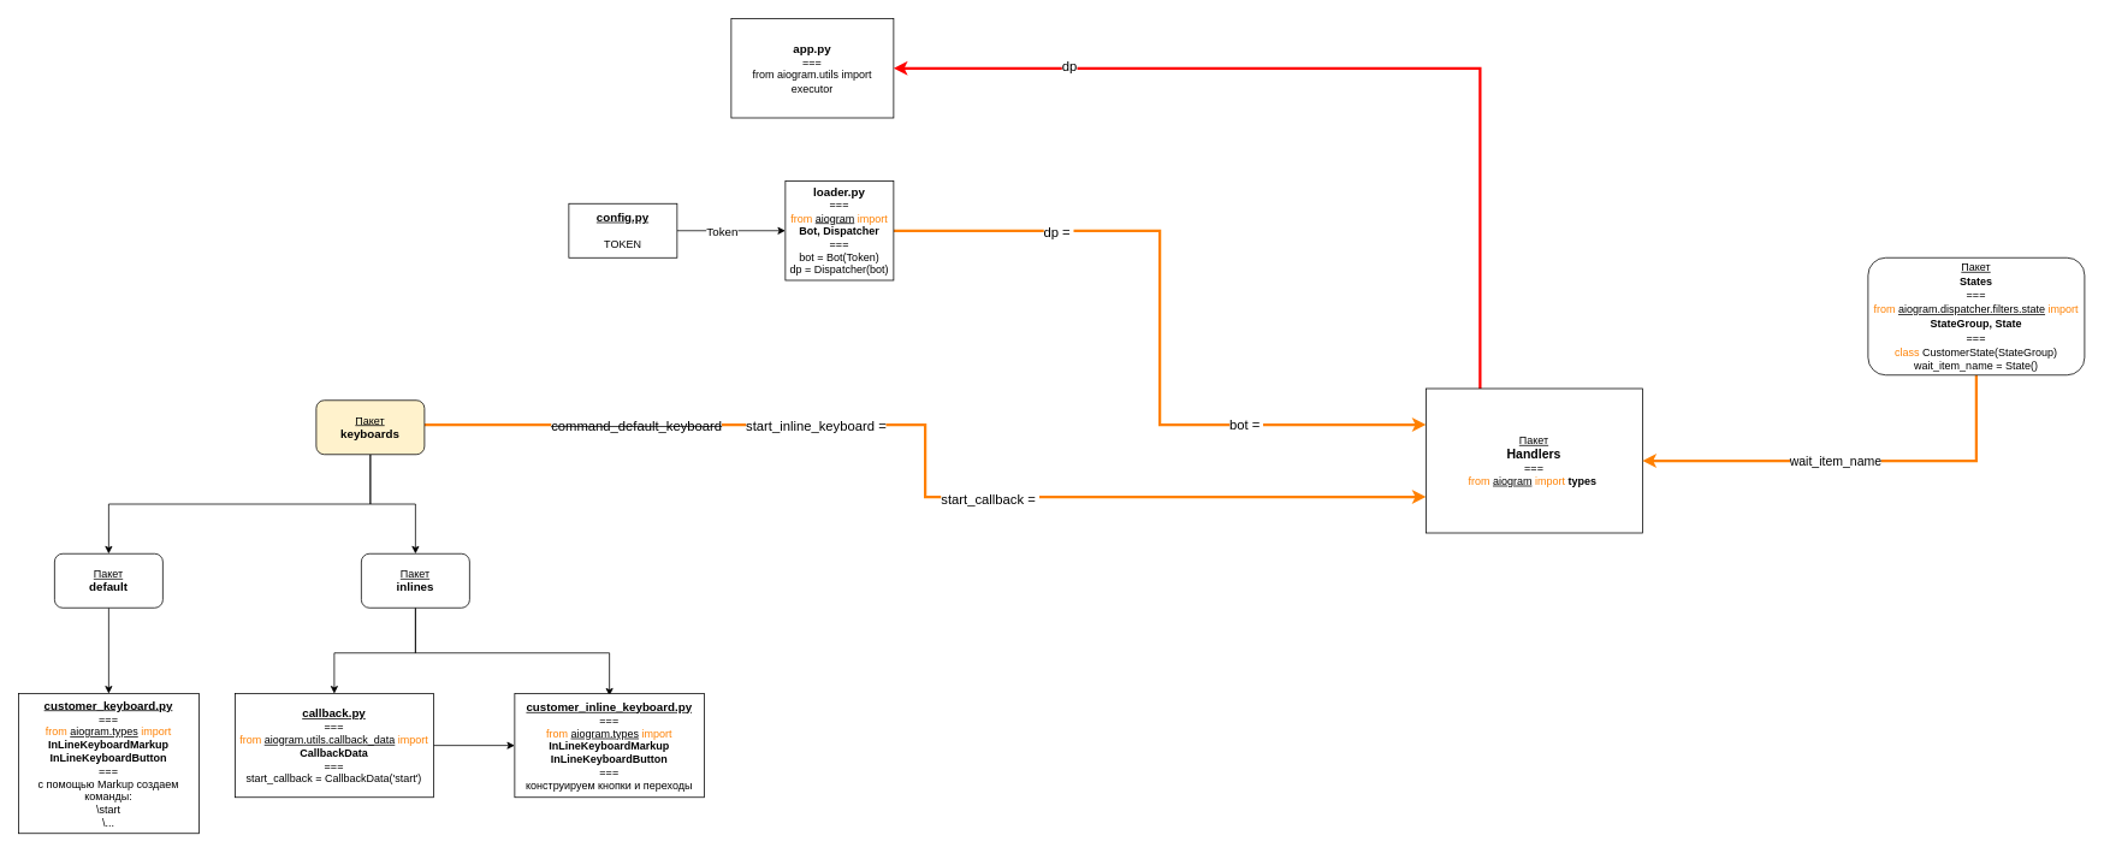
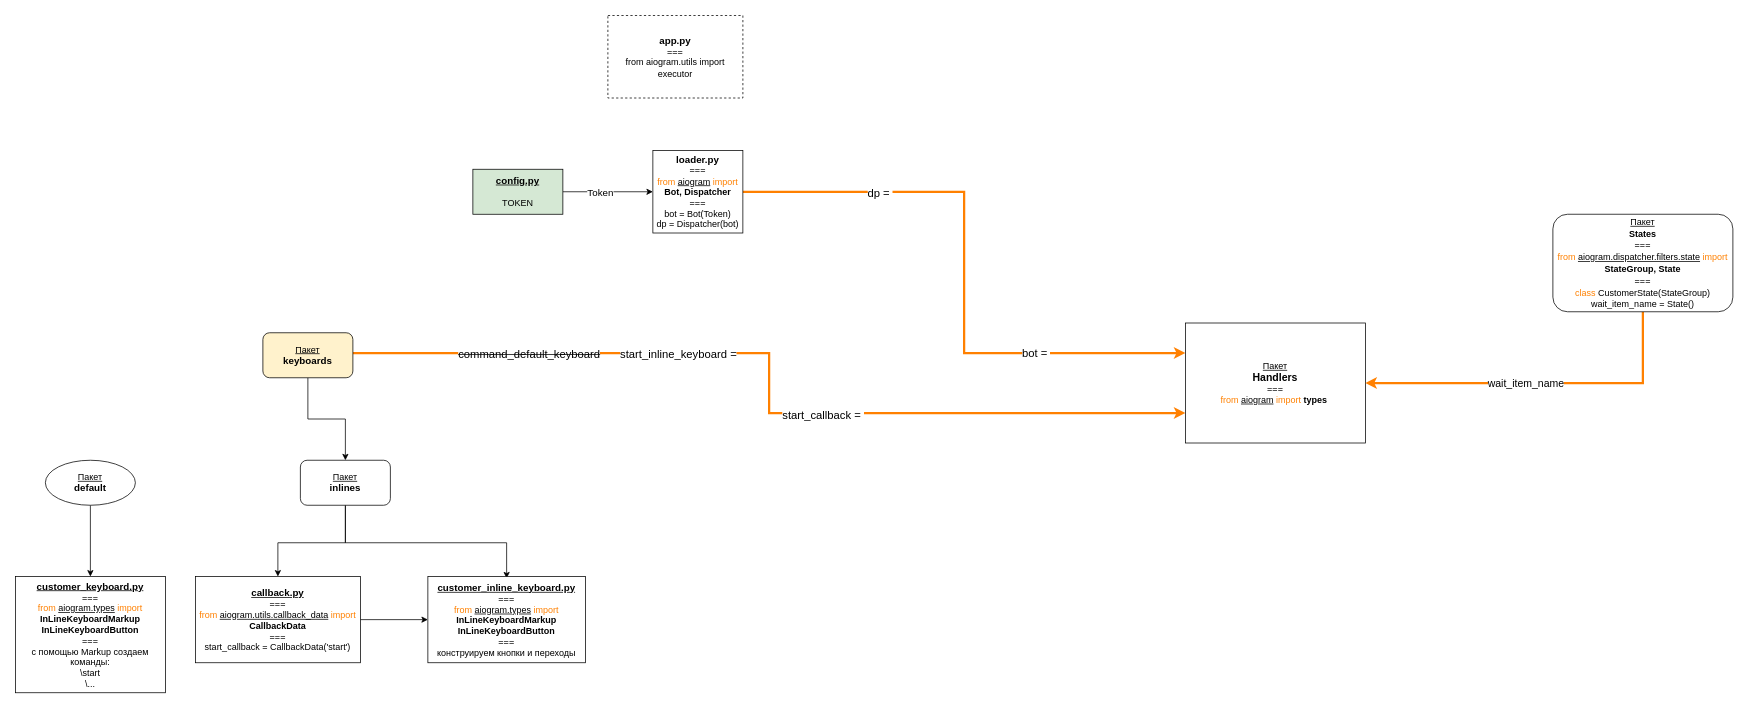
- <mxCell id="18" value="&lt;b style=&quot;font-size: 13px;&quot;&gt;app.py&lt;br&gt;&lt;/b&gt;===&lt;br&gt;from aiogram.utils import&lt;br&gt;executor" style="rounded=0;whiteSpace=wrap;html=1;" vertex="1" parent="1"><mxGeometry x="810" y="20" width="180" height="110" as="geometry" /></mxCell>
+ <mxCell id="18" value="&lt;b style=&quot;font-size: 13px;&quot;&gt;app.py&lt;br&gt;&lt;/b&gt;===&lt;br&gt;from aiogram.utils import&lt;br&gt;executor" style="rounded=0;whiteSpace=wrap;html=1;dashed=1;" vertex="1" parent="1"><mxGeometry x="810" y="20" width="180" height="110" as="geometry" /></mxCell>
- <mxCell id="26" style="edgeStyle=orthogonalEdgeStyle;rounded=0;orthogonalLoop=1;jettySize=auto;html=1;entryX=1;entryY=0.5;entryDx=0;entryDy=0;fontColor=#000000;strokeColor=#FF0000;strokeWidth=3;" edge="1" parent="1" source="28" target="18"><mxGeometry relative="1" as="geometry"><Array as="points"><mxPoint x="1640" y="75" /></Array></mxGeometry></mxCell>
- <mxCell id="27" value="&lt;font style=&quot;font-size: 15px;&quot;&gt;dp&lt;/font&gt;" style="edgeLabel;html=1;align=center;verticalAlign=middle;resizable=0;points=[];" vertex="1" connectable="0" parent="26"><mxGeometry x="0.613" y="-3" relative="1" as="geometry"><mxPoint as="offset" /></mxGeometry></mxCell>
- <mxCell id="21" value="&lt;b style=&quot;font-size: 13px;&quot;&gt;&lt;u&gt;config.py&lt;/u&gt;&lt;br&gt;&lt;/b&gt;&lt;br&gt;TOKEN" style="rounded=0;whiteSpace=wrap;html=1;" vertex="1" parent="1"><mxGeometry x="630" y="225" width="120" height="60" as="geometry" /></mxCell>
+ <mxCell id="21" value="&lt;b style=&quot;font-size: 13px;&quot;&gt;&lt;u&gt;config.py&lt;/u&gt;&lt;br&gt;&lt;/b&gt;&lt;br&gt;TOKEN" style="rounded=0;whiteSpace=wrap;html=1;fillColor=#d5e8d4;" vertex="1" parent="1"><mxGeometry x="630" y="225" width="120" height="60" as="geometry" /></mxCell>
- <mxCell id="2" value="" style="edgeStyle=orthogonalEdgeStyle;rounded=0;orthogonalLoop=1;jettySize=auto;html=1;exitX=0.5;exitY=1;exitDx=0;exitDy=0;entryX=0.5;entryY=0;entryDx=0;entryDy=0;" edge="1" parent="1" source="12" target="15"><mxGeometry relative="1" as="geometry"><mxPoint x="320" y="503" as="sourcePoint" /><mxPoint x="80" y="643" as="targetPoint" /></mxGeometry></mxCell>
- <mxCell id="15" value="&lt;u&gt;Пакет&lt;/u&gt;&lt;br&gt;&lt;b&gt;&lt;font style=&quot;font-size: 13px;&quot;&gt;default&lt;/font&gt;&lt;/b&gt;" style="rounded=1;whiteSpace=wrap;html=1;" vertex="1" parent="1"><mxGeometry x="60" y="613" width="120" height="60" as="geometry" /></mxCell>
+ <mxCell id="15" value="&lt;u&gt;Пакет&lt;/u&gt;&lt;br&gt;&lt;b&gt;&lt;font style=&quot;font-size: 13px;&quot;&gt;default&lt;/font&gt;&lt;/b&gt;" style="ellipse;whiteSpace=wrap;html=1;" vertex="1" parent="1"><mxGeometry x="60" y="613" width="120" height="60" as="geometry" /></mxCell>
